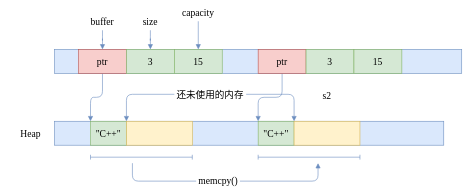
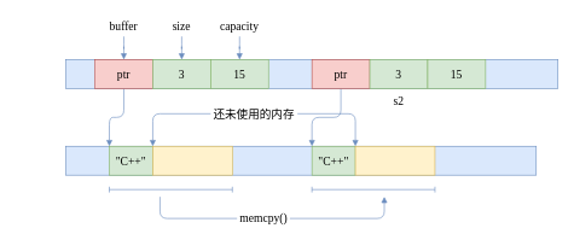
- <mxCell id="16" value="capacity" style="text;html=1;align=center;verticalAlign=middle;whiteSpace=wrap;rounded=0;fontFamily=Ubuntu;fontSize=16;fontStyle=0;" parent="1" vertex="1"><mxGeometry x="300" y="5" width="60" height="30" as="geometry" /></mxCell>
+ <mxCell id="16" value="capacity" style="text;html=1;align=center;verticalAlign=middle;whiteSpace=wrap;rounded=0;fontFamily=Ubuntu;fontSize=16;fontStyle=0;" parent="1" vertex="1"><mxGeometry x="300" y="20" width="60" height="30" as="geometry" /></mxCell>
- <mxCell id="27" value="s2" style="text;html=1;align=center;verticalAlign=middle;whiteSpace=wrap;rounded=0;fontFamily=Ubuntu;fontSize=16;fontStyle=0;" parent="1" vertex="1"><mxGeometry x="515" y="144" width="60" height="30" as="geometry" /></mxCell>
+ <mxCell id="27" value="s2" style="text;html=1;align=center;verticalAlign=middle;whiteSpace=wrap;rounded=0;fontFamily=Ubuntu;fontSize=16;fontStyle=0;" parent="1" vertex="1"><mxGeometry x="520" y="124" width="60" height="30" as="geometry" /></mxCell>
- <mxCell id="8" value="Heap" style="text;html=1;align=center;verticalAlign=middle;whiteSpace=wrap;rounded=0;fontFamily=Ubuntu;fontSize=16;fontStyle=0;" parent="1" vertex="1"><mxGeometry x="20" y="207" width="60" height="30" as="geometry" /></mxCell>
